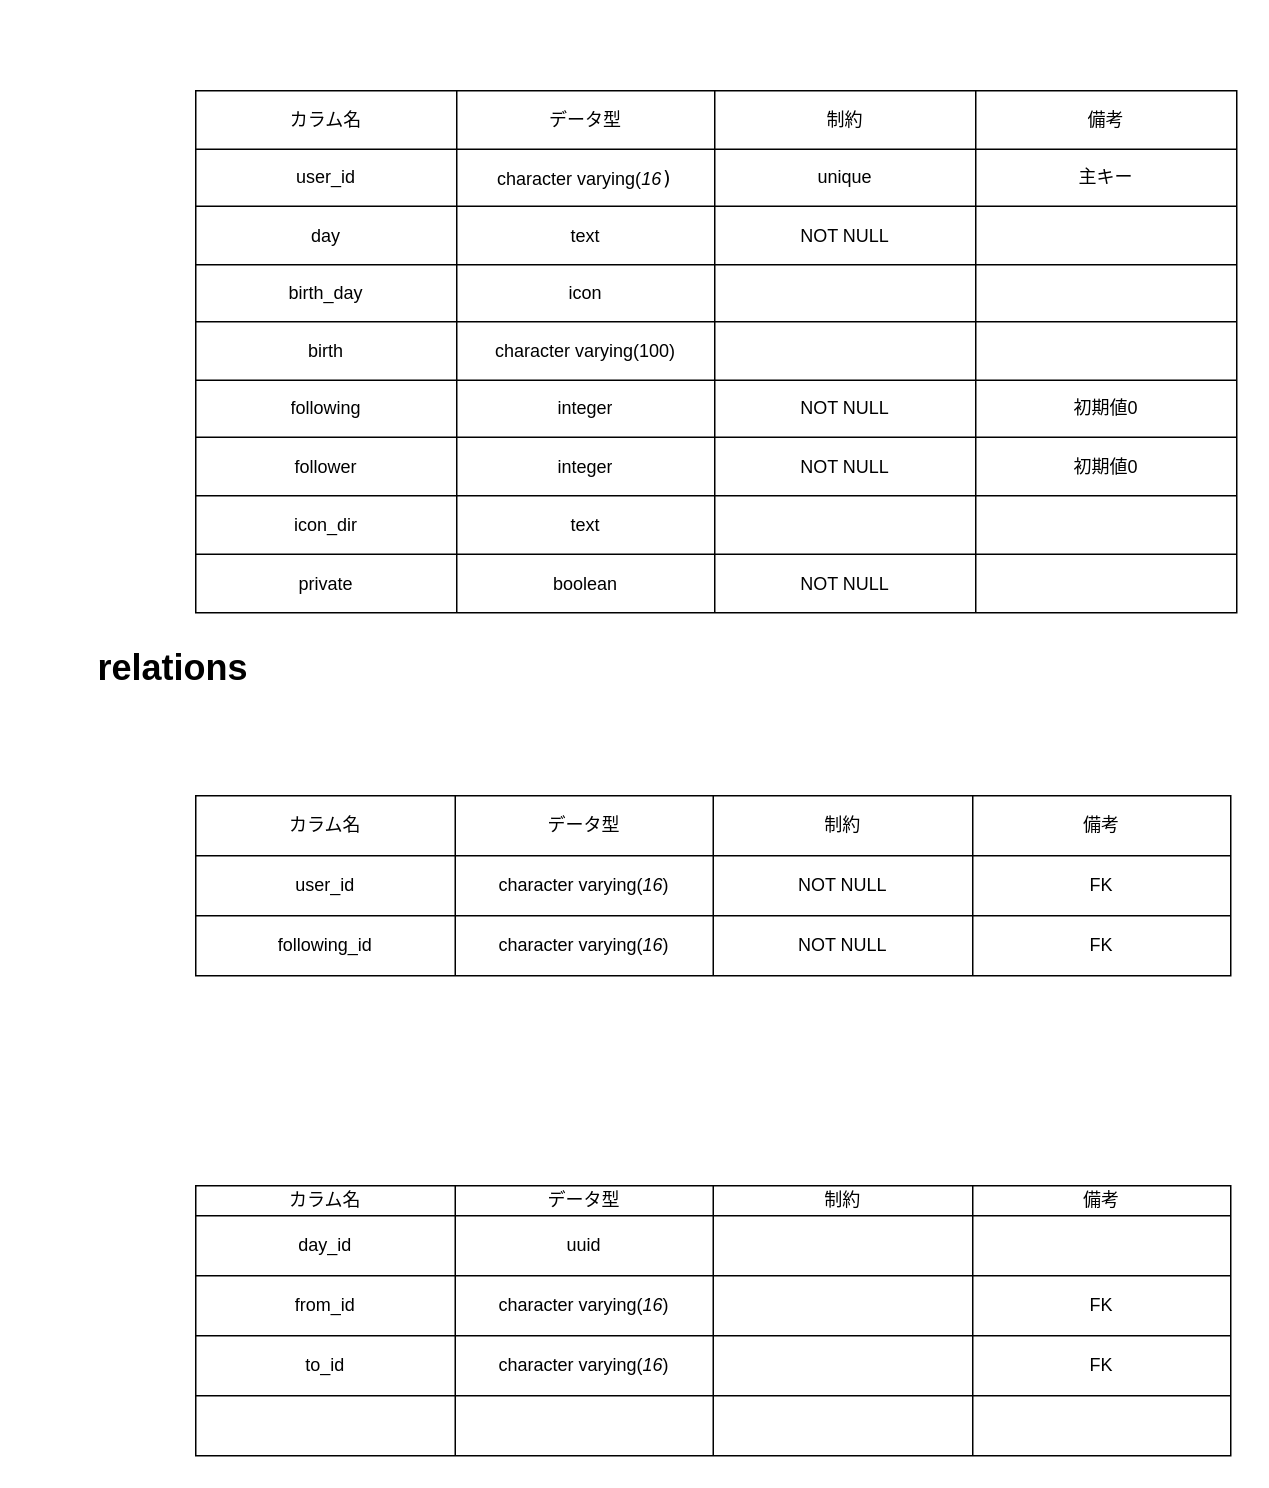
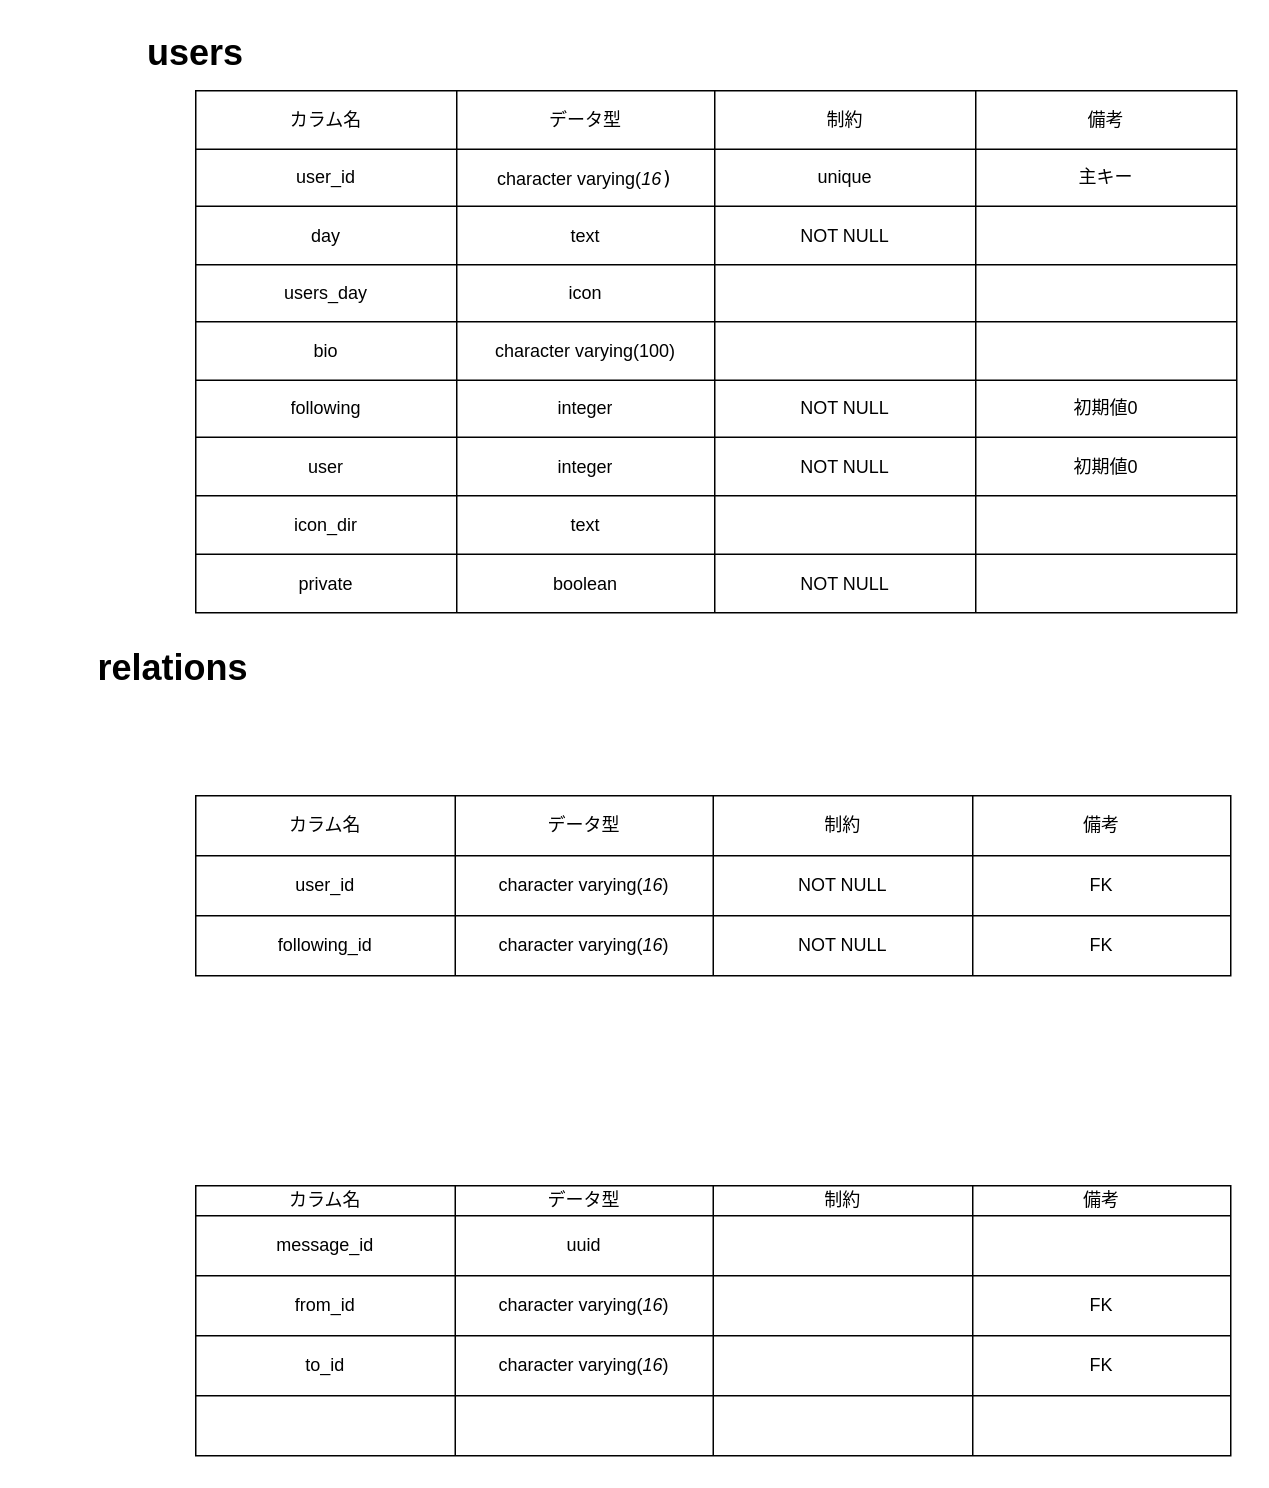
+ <mxCell id="48" value="&lt;h1&gt;users&lt;/h1&gt;" style="text;strokeColor=none;align=center;fillColor=none;html=1;verticalAlign=middle;whiteSpace=wrap;rounded=0;" vertex="1" parent="1"><mxGeometry x="20" y="20" width="220" height="30" as="geometry" /></mxCell>
- <mxCell id="19" value="birth_day" style="shape=partialRectangle;html=1;whiteSpace=wrap;connectable=0;strokeColor=inherit;overflow=hidden;fillColor=none;top=0;left=0;bottom=0;right=0;pointerEvents=1;" vertex="1" parent="18"><mxGeometry width="174" height="38" as="geometry"><mxRectangle width="174" height="38" as="alternateBounds" /></mxGeometry></mxCell>
+ <mxCell id="19" value="users_day" style="shape=partialRectangle;html=1;whiteSpace=wrap;connectable=0;strokeColor=inherit;overflow=hidden;fillColor=none;top=0;left=0;bottom=0;right=0;pointerEvents=1;" vertex="1" parent="18"><mxGeometry width="174" height="38" as="geometry"><mxRectangle width="174" height="38" as="alternateBounds" /></mxGeometry></mxCell>
- <mxCell id="24" value="birth" style="shape=partialRectangle;html=1;whiteSpace=wrap;connectable=0;strokeColor=inherit;overflow=hidden;fillColor=none;top=0;left=0;bottom=0;right=0;pointerEvents=1;" vertex="1" parent="23"><mxGeometry width="174" height="39" as="geometry"><mxRectangle width="174" height="39" as="alternateBounds" /></mxGeometry></mxCell>
+ <mxCell id="24" value="bio" style="shape=partialRectangle;html=1;whiteSpace=wrap;connectable=0;strokeColor=inherit;overflow=hidden;fillColor=none;top=0;left=0;bottom=0;right=0;pointerEvents=1;" vertex="1" parent="23"><mxGeometry width="174" height="39" as="geometry"><mxRectangle width="174" height="39" as="alternateBounds" /></mxGeometry></mxCell>
- <mxCell id="34" value="follower" style="shape=partialRectangle;html=1;whiteSpace=wrap;connectable=0;strokeColor=inherit;overflow=hidden;fillColor=none;top=0;left=0;bottom=0;right=0;pointerEvents=1;" vertex="1" parent="33"><mxGeometry width="174" height="39" as="geometry"><mxRectangle width="174" height="39" as="alternateBounds" /></mxGeometry></mxCell>
+ <mxCell id="34" value="user" style="shape=partialRectangle;html=1;whiteSpace=wrap;connectable=0;strokeColor=inherit;overflow=hidden;fillColor=none;top=0;left=0;bottom=0;right=0;pointerEvents=1;" vertex="1" parent="33"><mxGeometry width="174" height="39" as="geometry"><mxRectangle width="174" height="39" as="alternateBounds" /></mxGeometry></mxCell>
- <mxCell id="73" value="day_id" style="shape=partialRectangle;html=1;whiteSpace=wrap;connectable=0;strokeColor=inherit;overflow=hidden;fillColor=none;top=0;left=0;bottom=0;right=0;pointerEvents=1;" vertex="1" parent="72"><mxGeometry width="173" height="40" as="geometry"><mxRectangle width="173" height="40" as="alternateBounds" /></mxGeometry></mxCell>
+ <mxCell id="73" value="message_id" style="shape=partialRectangle;html=1;whiteSpace=wrap;connectable=0;strokeColor=inherit;overflow=hidden;fillColor=none;top=0;left=0;bottom=0;right=0;pointerEvents=1;" vertex="1" parent="72"><mxGeometry width="173" height="40" as="geometry"><mxRectangle width="173" height="40" as="alternateBounds" /></mxGeometry></mxCell>
